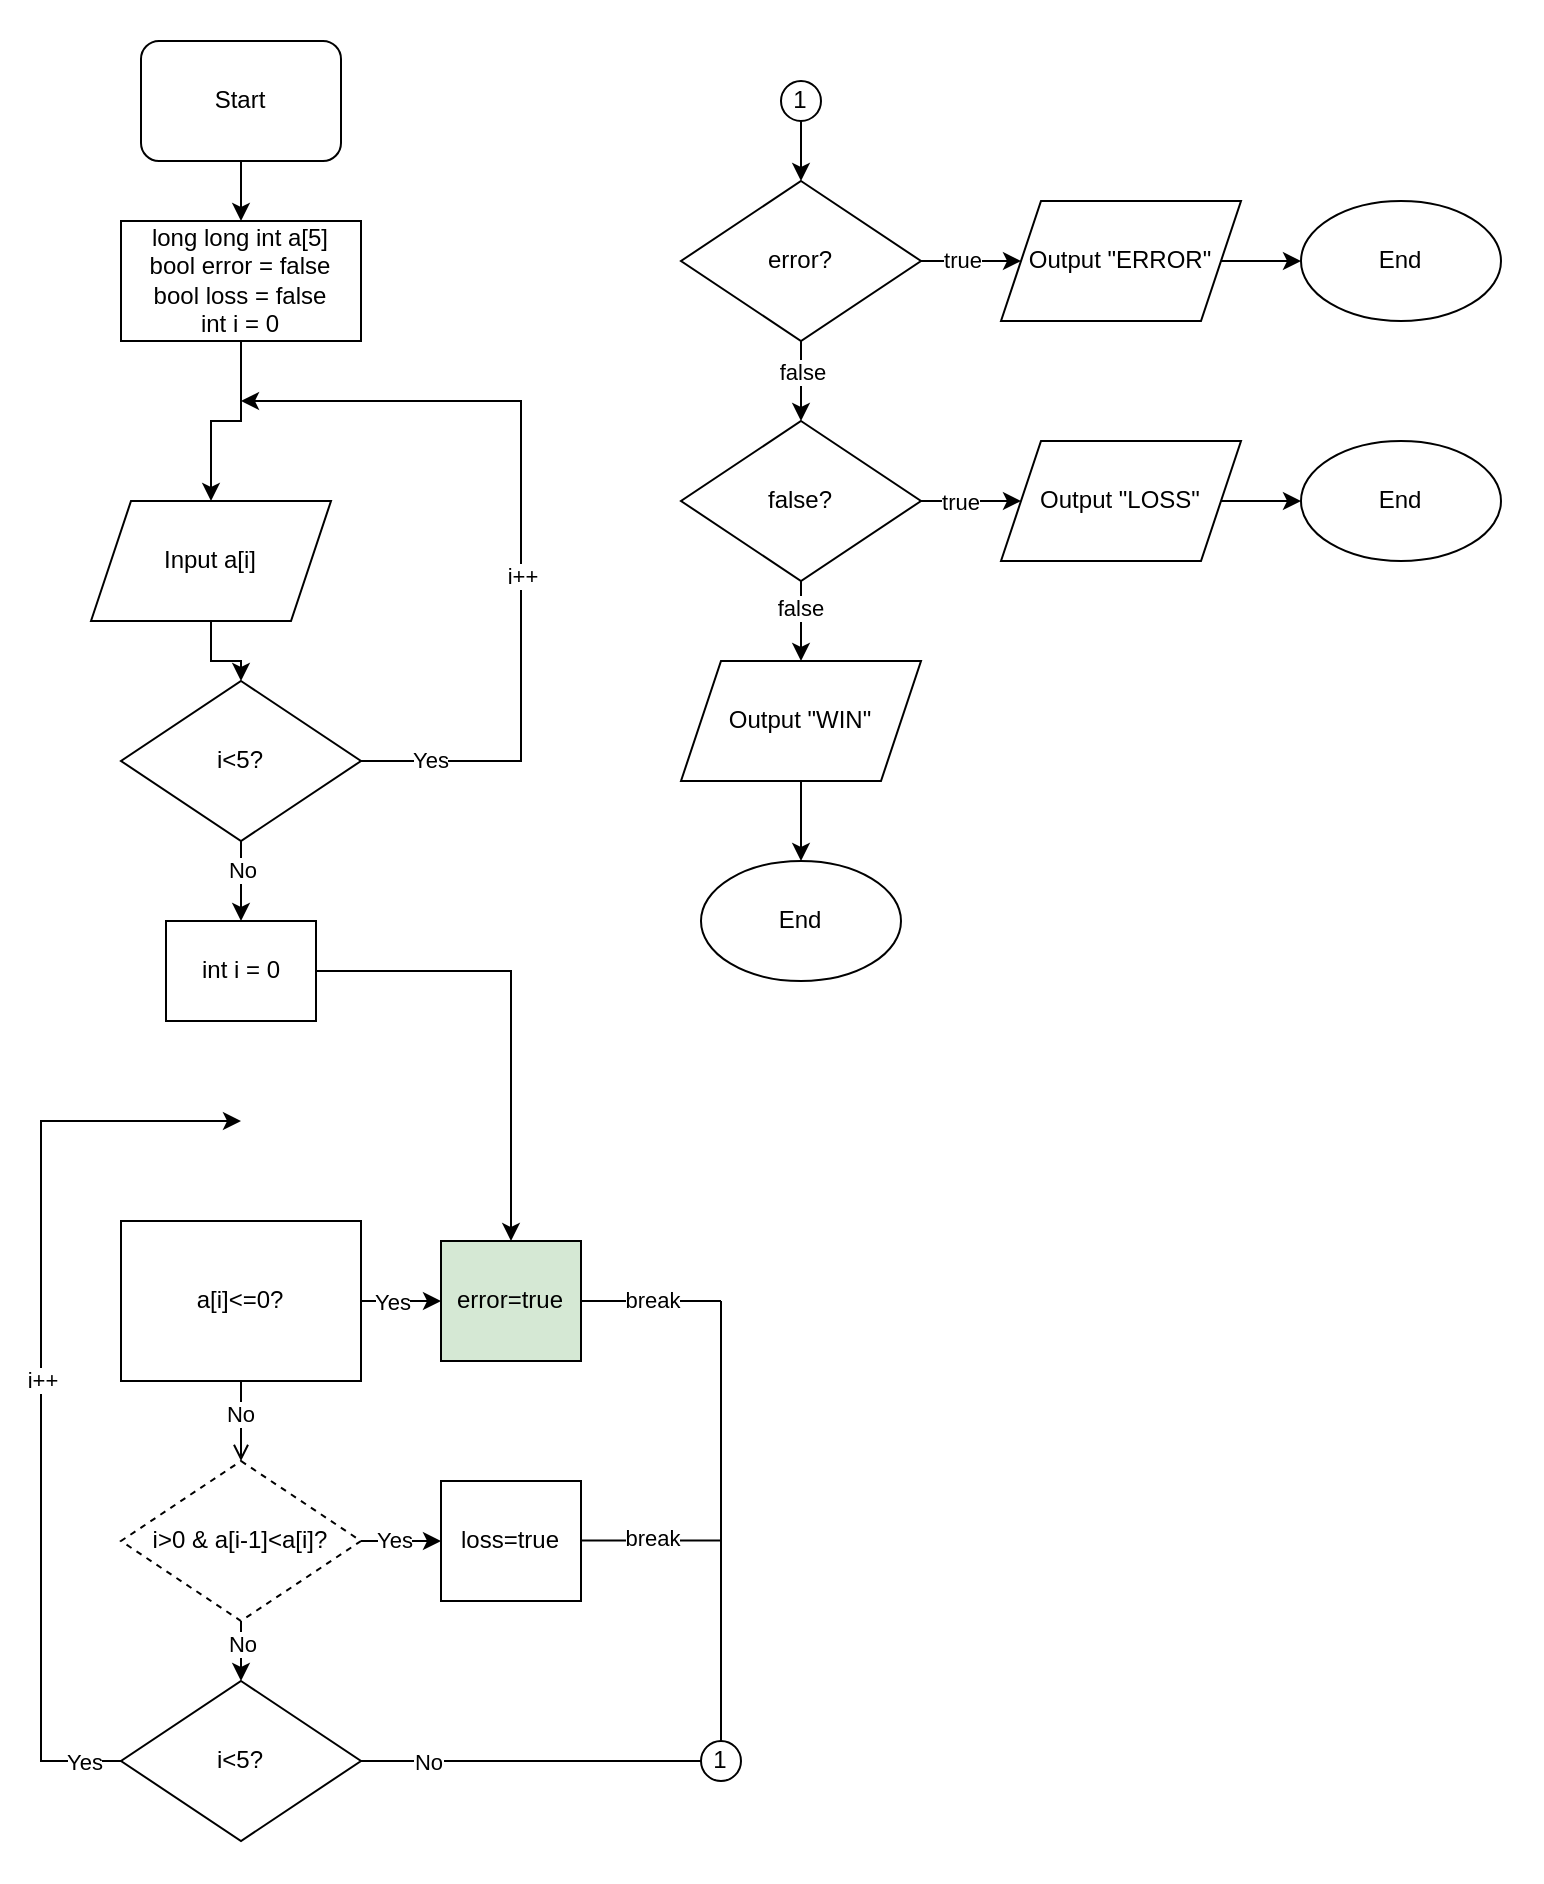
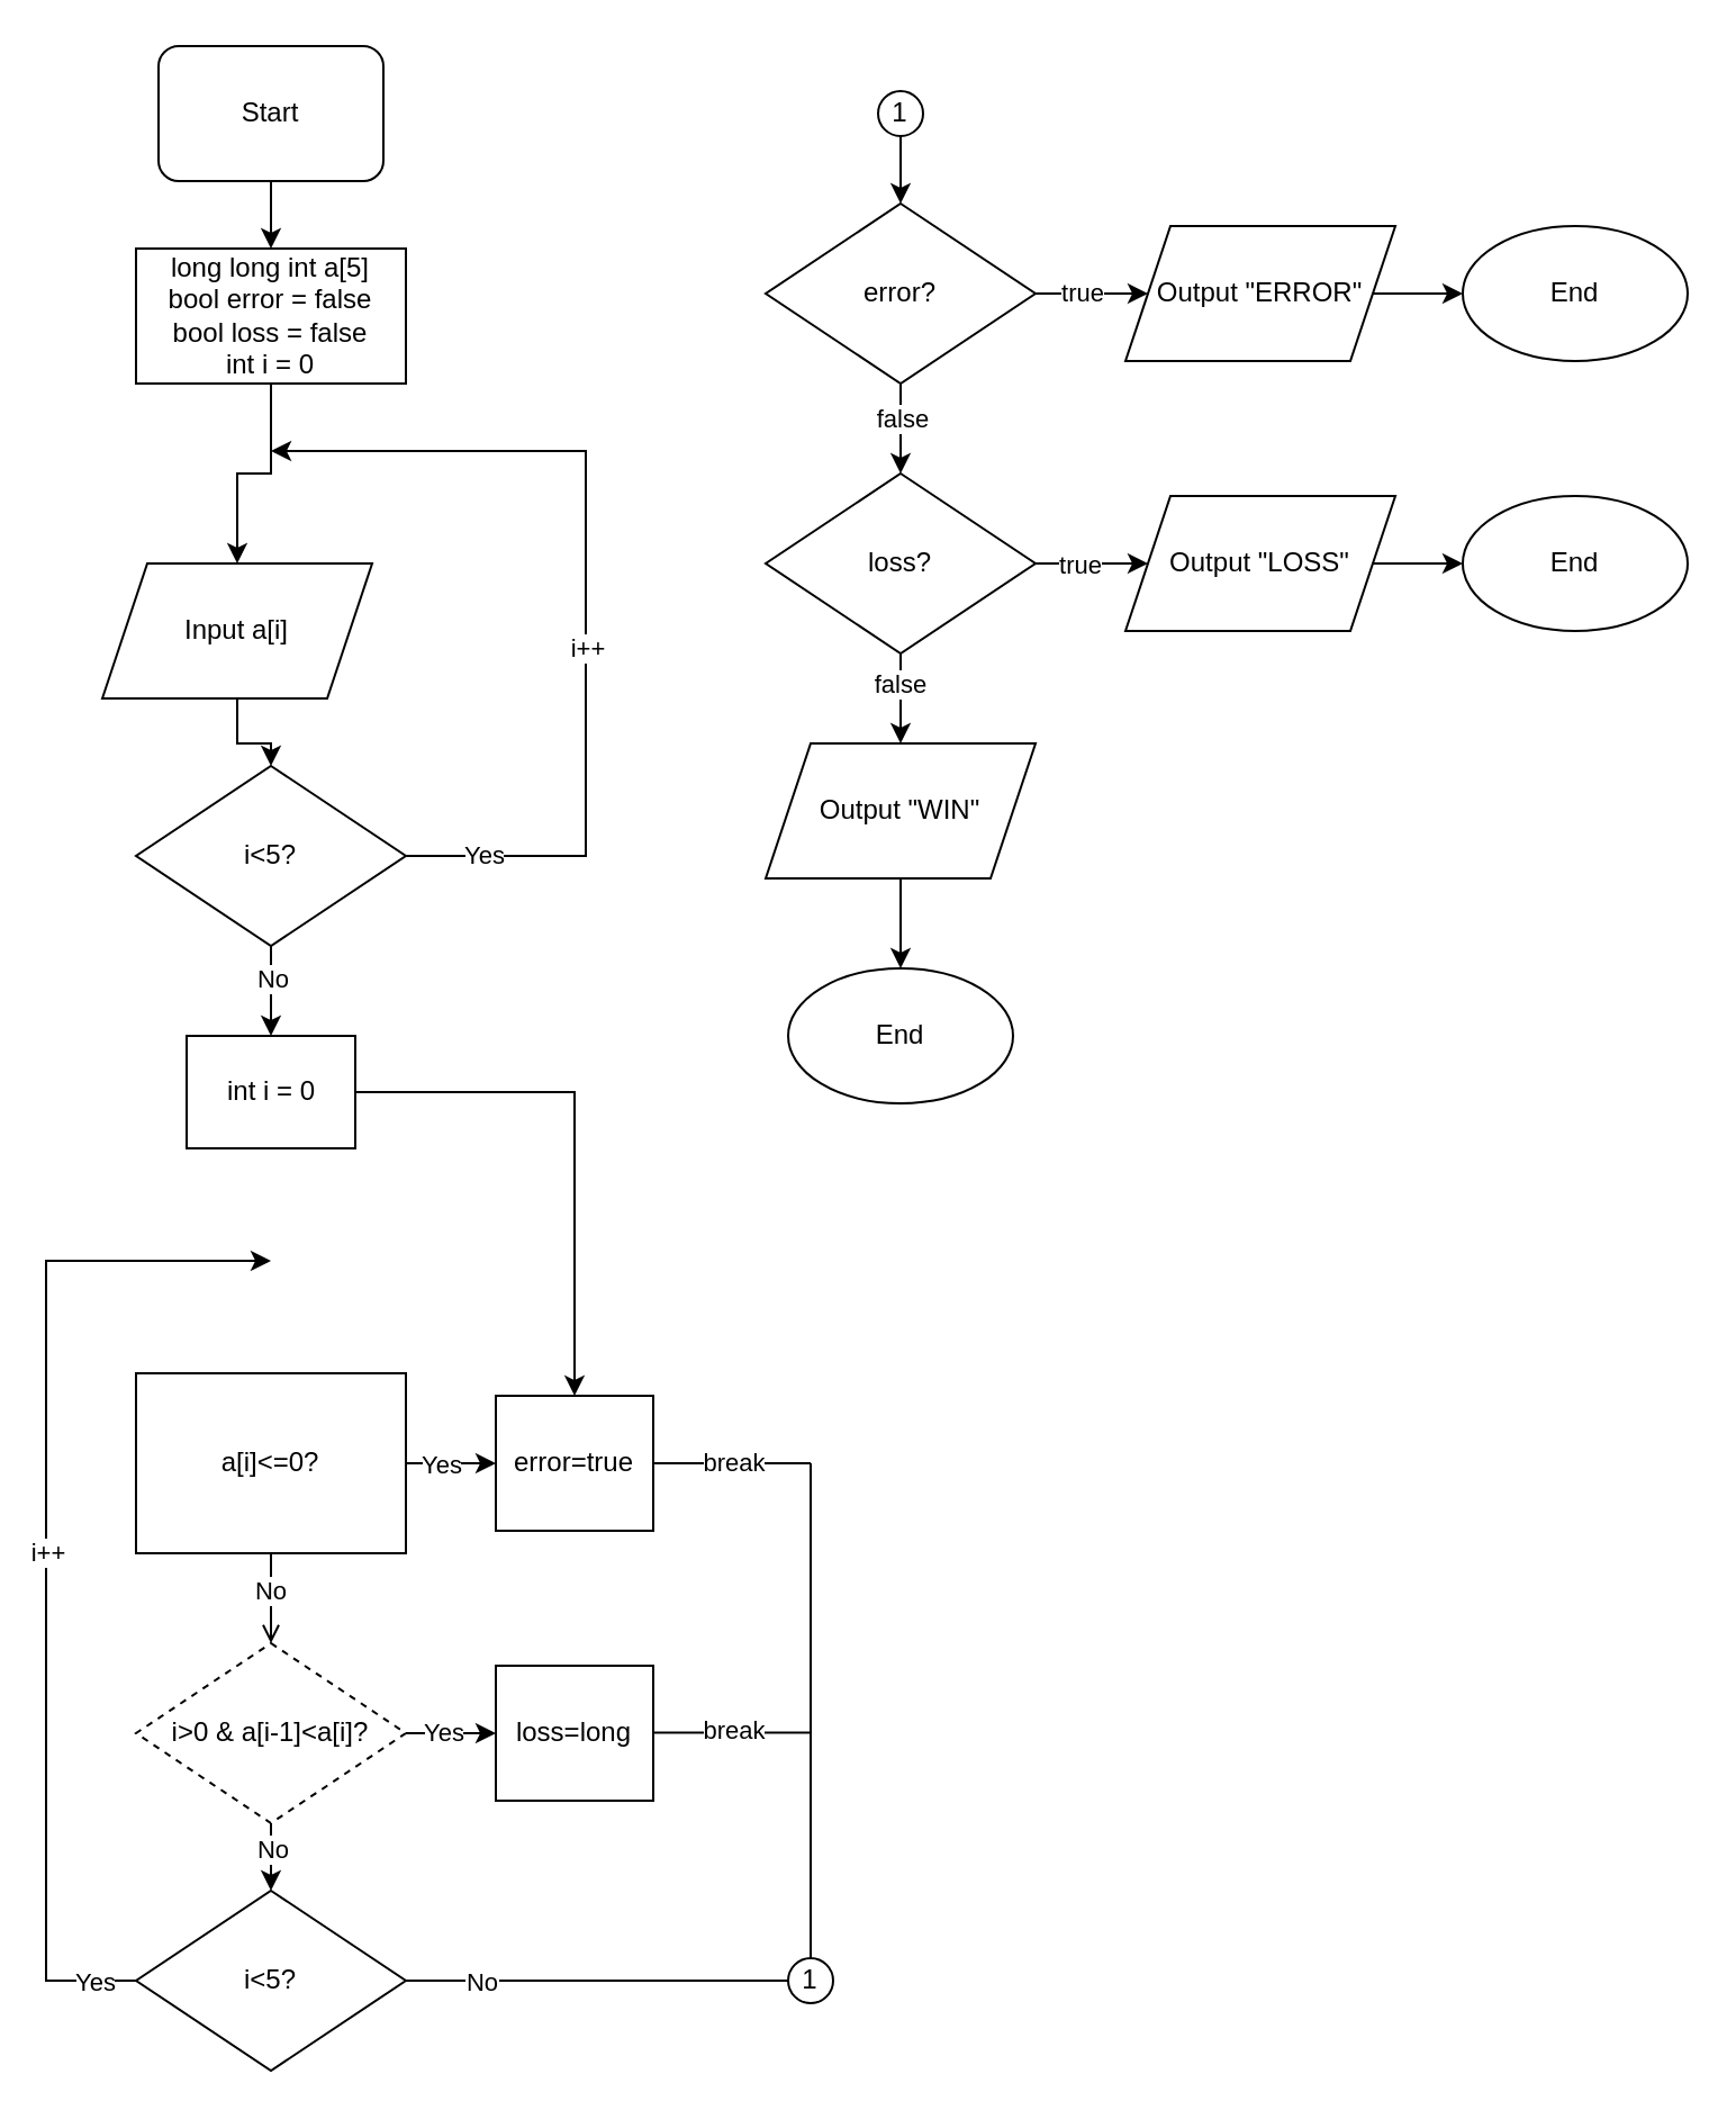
- <mxCell id="47" value="false?" style="rhombus;whiteSpace=wrap;html=1;" vertex="1" parent="1"><mxGeometry x="340" y="210" width="120" height="80" as="geometry" /></mxCell>
+ <mxCell id="47" value="loss?" style="rhombus;whiteSpace=wrap;html=1;" vertex="1" parent="1"><mxGeometry x="340" y="210" width="120" height="80" as="geometry" /></mxCell>
- <mxCell id="29" value="error=true" style="rounded=0;whiteSpace=wrap;html=1;fillColor=#d5e8d4;" vertex="1" parent="1"><mxGeometry x="220" y="620" width="70" height="60" as="geometry" /></mxCell>
+ <mxCell id="29" value="error=true" style="rounded=0;whiteSpace=wrap;html=1;" vertex="1" parent="1"><mxGeometry x="220" y="620" width="70" height="60" as="geometry" /></mxCell>
- <mxCell id="30" value="loss=true" style="rounded=0;whiteSpace=wrap;html=1;" vertex="1" parent="1"><mxGeometry x="220" y="740" width="70" height="60" as="geometry" /></mxCell>
+ <mxCell id="30" value="loss=long" style="rounded=0;whiteSpace=wrap;html=1;" vertex="1" parent="1"><mxGeometry x="220" y="740" width="70" height="60" as="geometry" /></mxCell>
